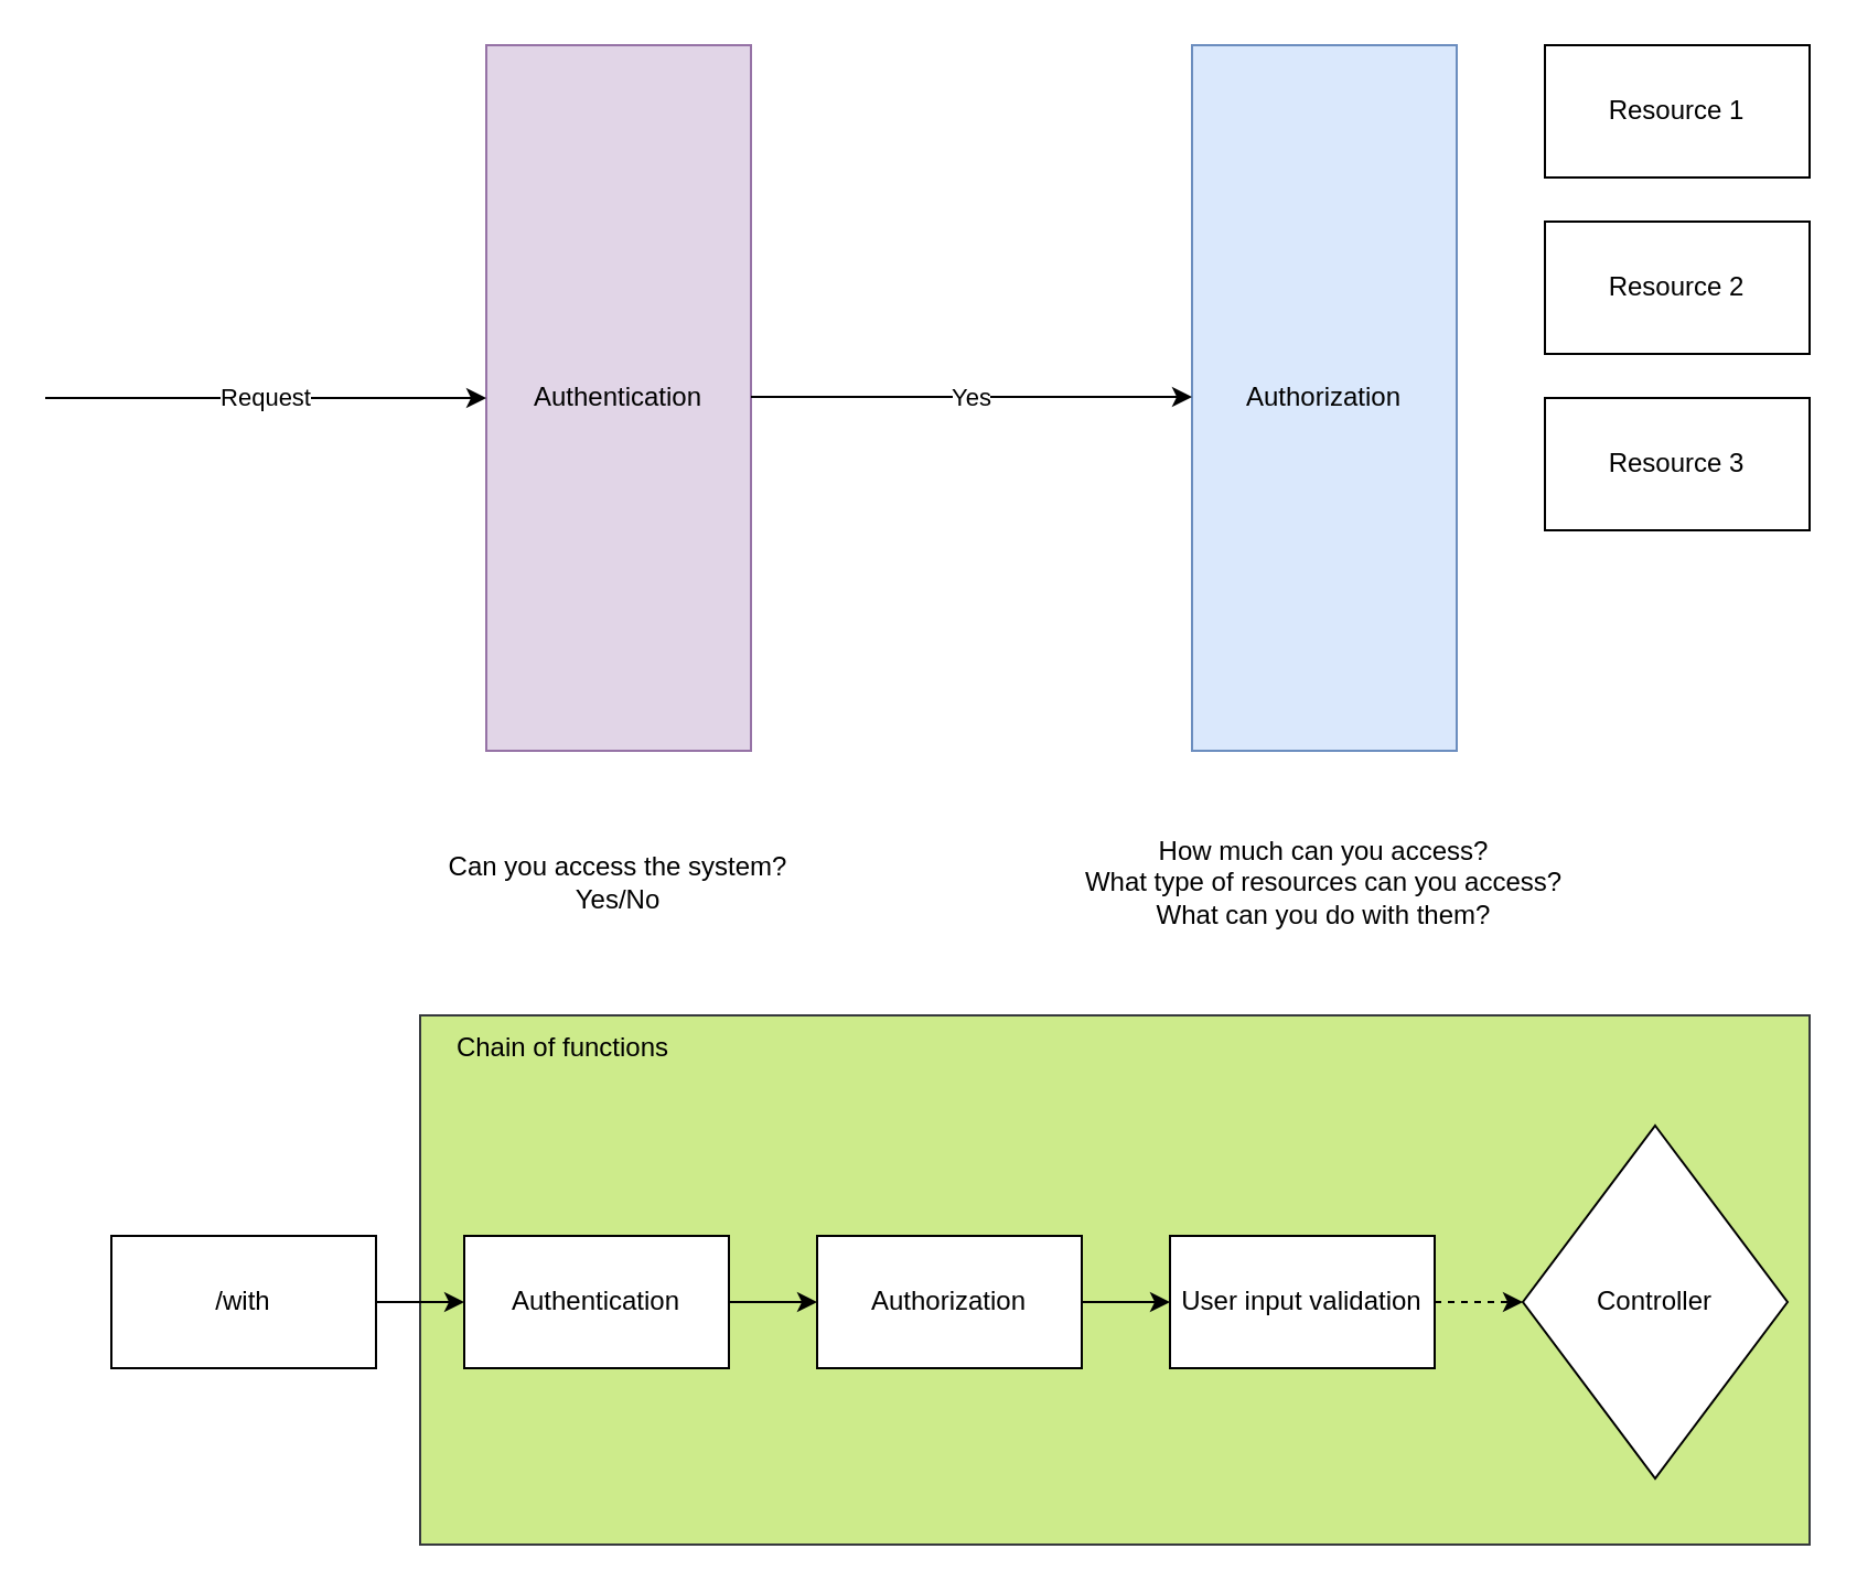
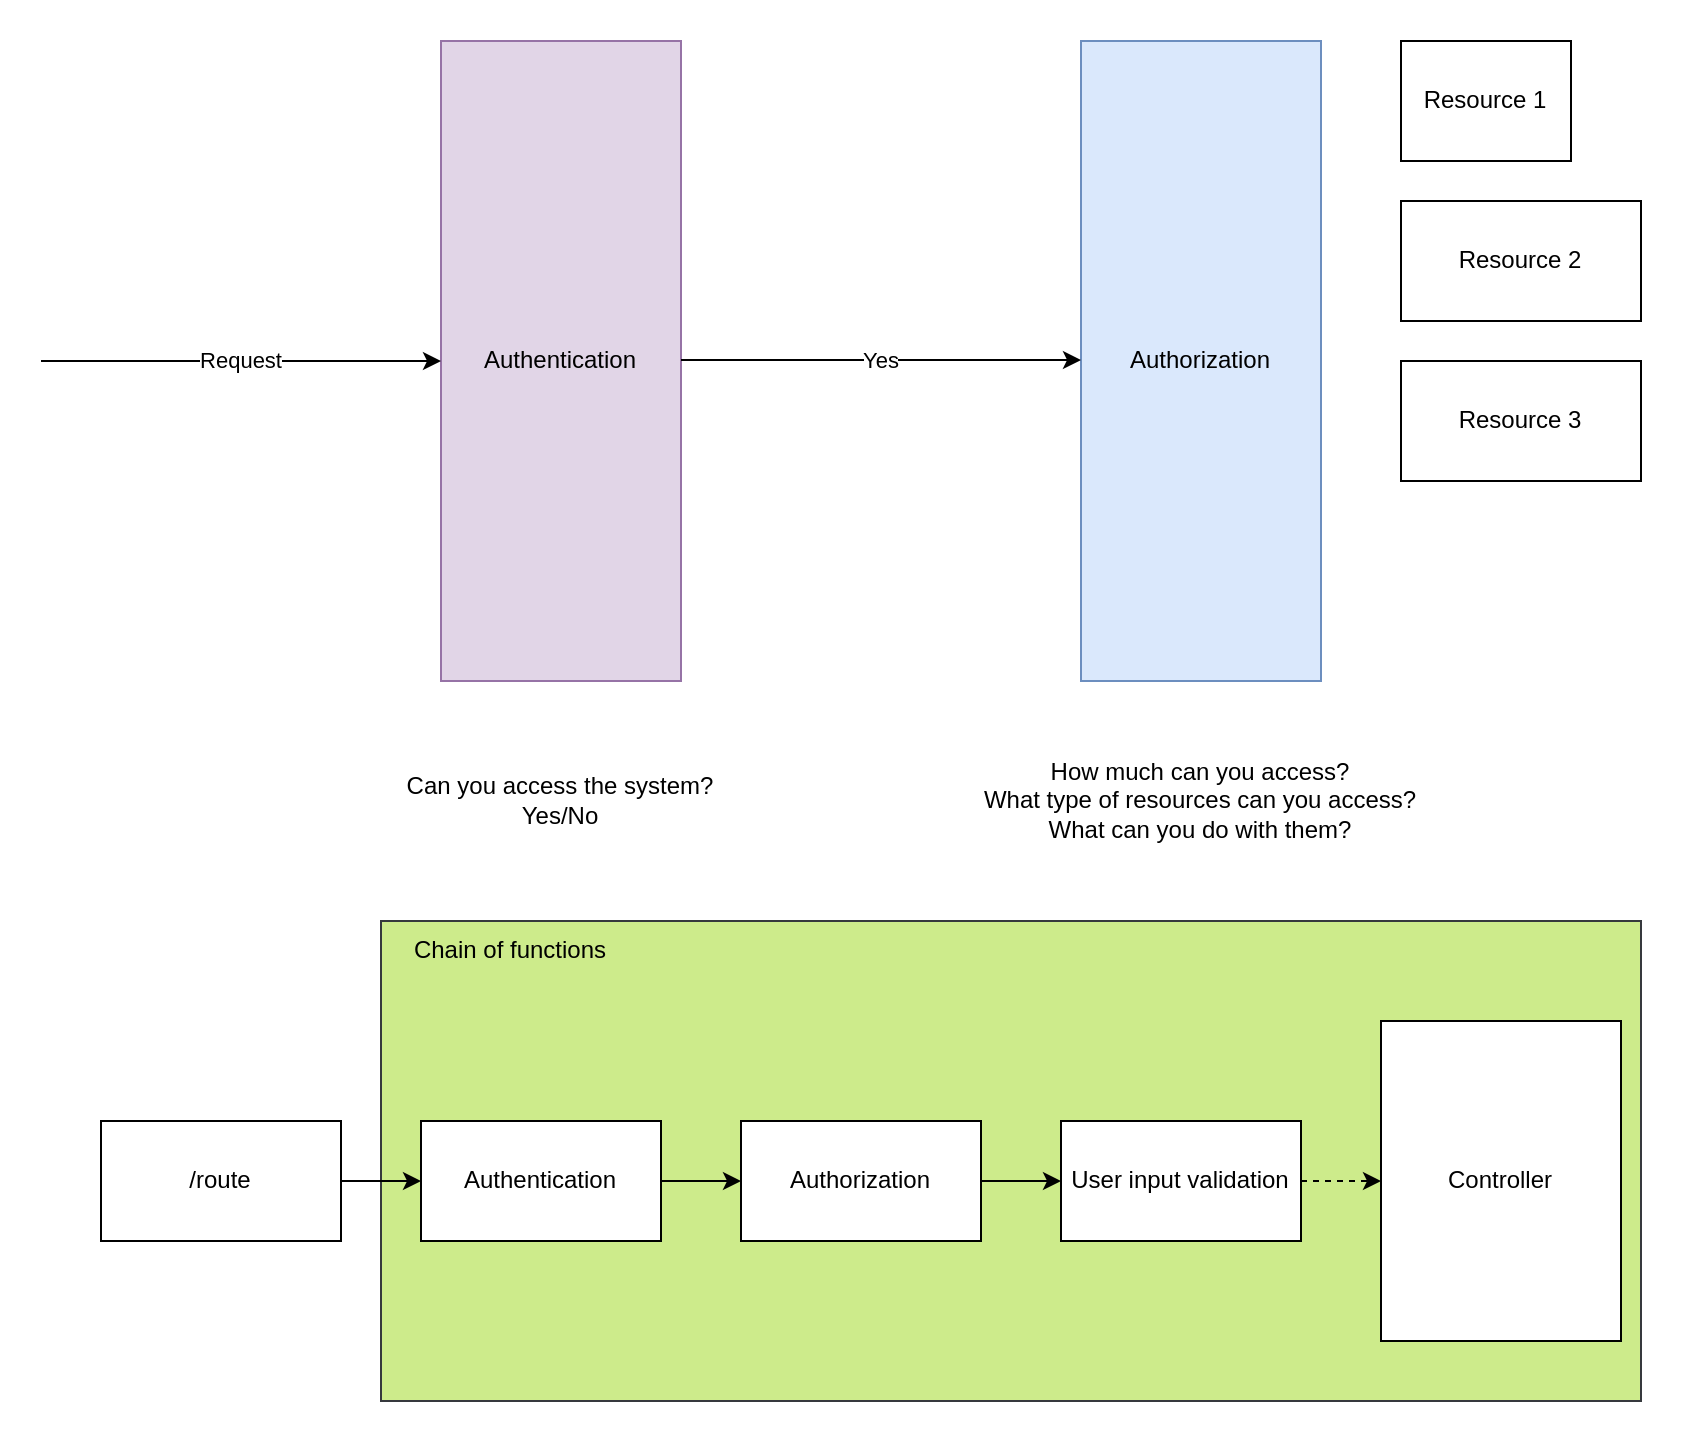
- <mxCell id="9" value="Resource 1" style="rounded=0;whiteSpace=wrap;html=1;" vertex="1" parent="1"><mxGeometry x="700" y="20" width="120" height="60" as="geometry" /></mxCell>
+ <mxCell id="9" value="Resource 1" style="rounded=0;whiteSpace=wrap;html=1;" vertex="1" parent="1"><mxGeometry x="700" y="20" width="85" height="60" as="geometry" /></mxCell>
- <mxCell id="20" value="/with" style="rounded=0;whiteSpace=wrap;html=1;" vertex="1" parent="1"><mxGeometry x="50" y="560" width="120" height="60" as="geometry" /></mxCell>
+ <mxCell id="20" value="/route" style="rounded=0;whiteSpace=wrap;html=1;" vertex="1" parent="1"><mxGeometry x="50" y="560" width="120" height="60" as="geometry" /></mxCell>
- <mxCell id="18" value="Controller" style="rhombus;whiteSpace=wrap;html=1;" vertex="1" parent="1"><mxGeometry x="690" y="510" width="120" height="160" as="geometry" /></mxCell>
+ <mxCell id="18" value="Controller" style="rounded=0;whiteSpace=wrap;html=1;" vertex="1" parent="1"><mxGeometry x="690" y="510" width="120" height="160" as="geometry" /></mxCell>
